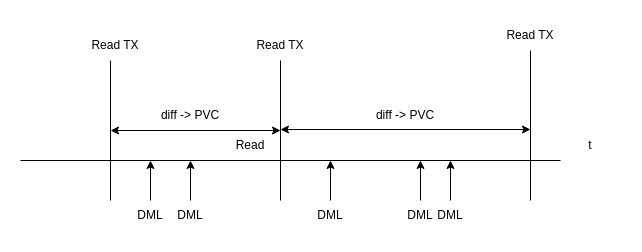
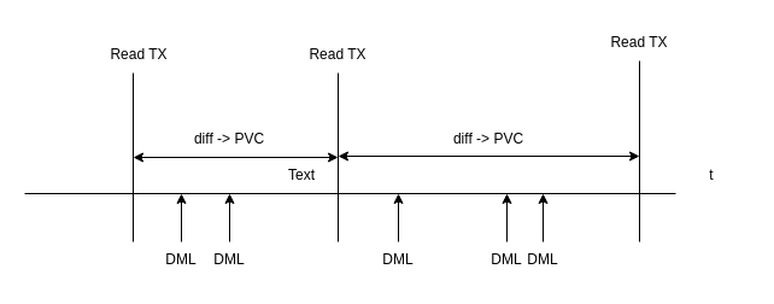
- <mxCell id="25" value="Read" style="text;html=1;strokeColor=none;fillColor=none;align=center;verticalAlign=middle;whiteSpace=wrap;rounded=0;" vertex="1" parent="1"><mxGeometry x="220" y="130" width="60" height="30" as="geometry" /></mxCell>
+ <mxCell id="25" value="Text" style="text;html=1;strokeColor=none;fillColor=none;align=center;verticalAlign=middle;whiteSpace=wrap;rounded=0;" vertex="1" parent="1"><mxGeometry x="220" y="130" width="60" height="30" as="geometry" /></mxCell>
